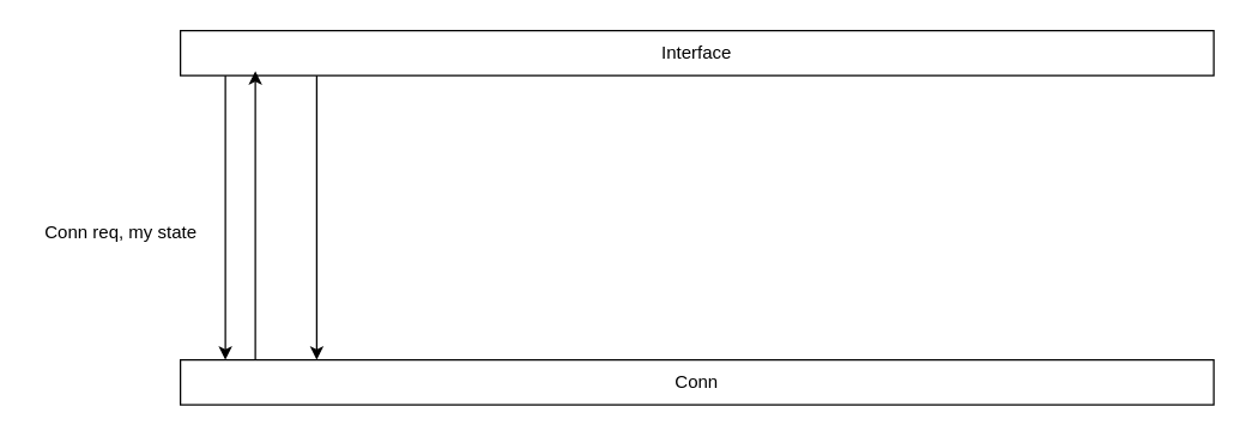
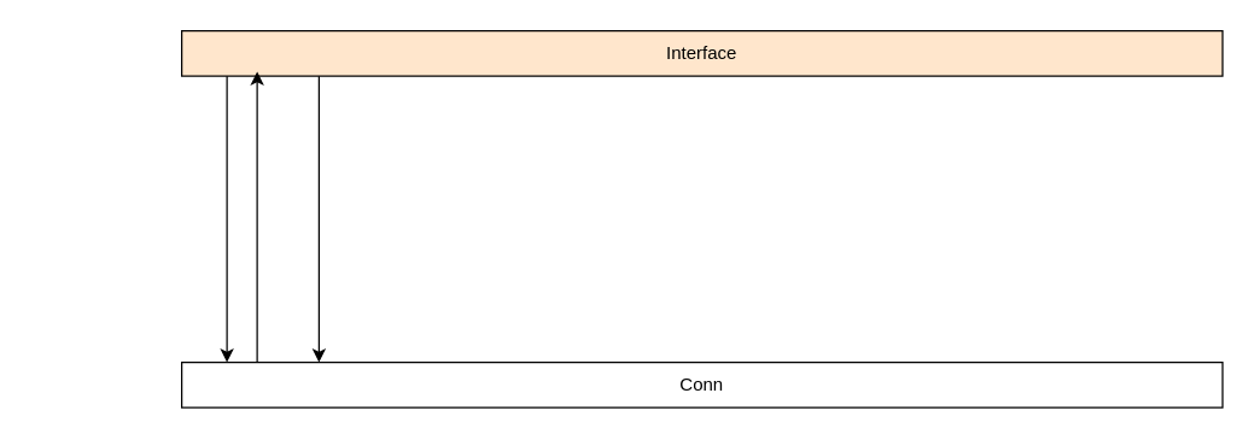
- <mxCell id="3" value="&lt;div&gt;Interface&lt;/div&gt;" style="rounded=0;whiteSpace=wrap;html=1;" vertex="1" parent="1"><mxGeometry x="120" y="20" width="690" height="30" as="geometry" /></mxCell>
+ <mxCell id="3" value="&lt;div&gt;Interface&lt;/div&gt;" style="rounded=0;whiteSpace=wrap;html=1;fillColor=#ffe6cc;" vertex="1" parent="1"><mxGeometry x="120" y="20" width="690" height="30" as="geometry" /></mxCell>
- <mxCell id="7" value="Conn req, my state" style="text;html=1;align=center;verticalAlign=middle;resizable=0;points=[];autosize=1;strokeColor=none;fillColor=none;" vertex="1" parent="1"><mxGeometry x="20" y="140" width="120" height="30" as="geometry" /></mxCell>
